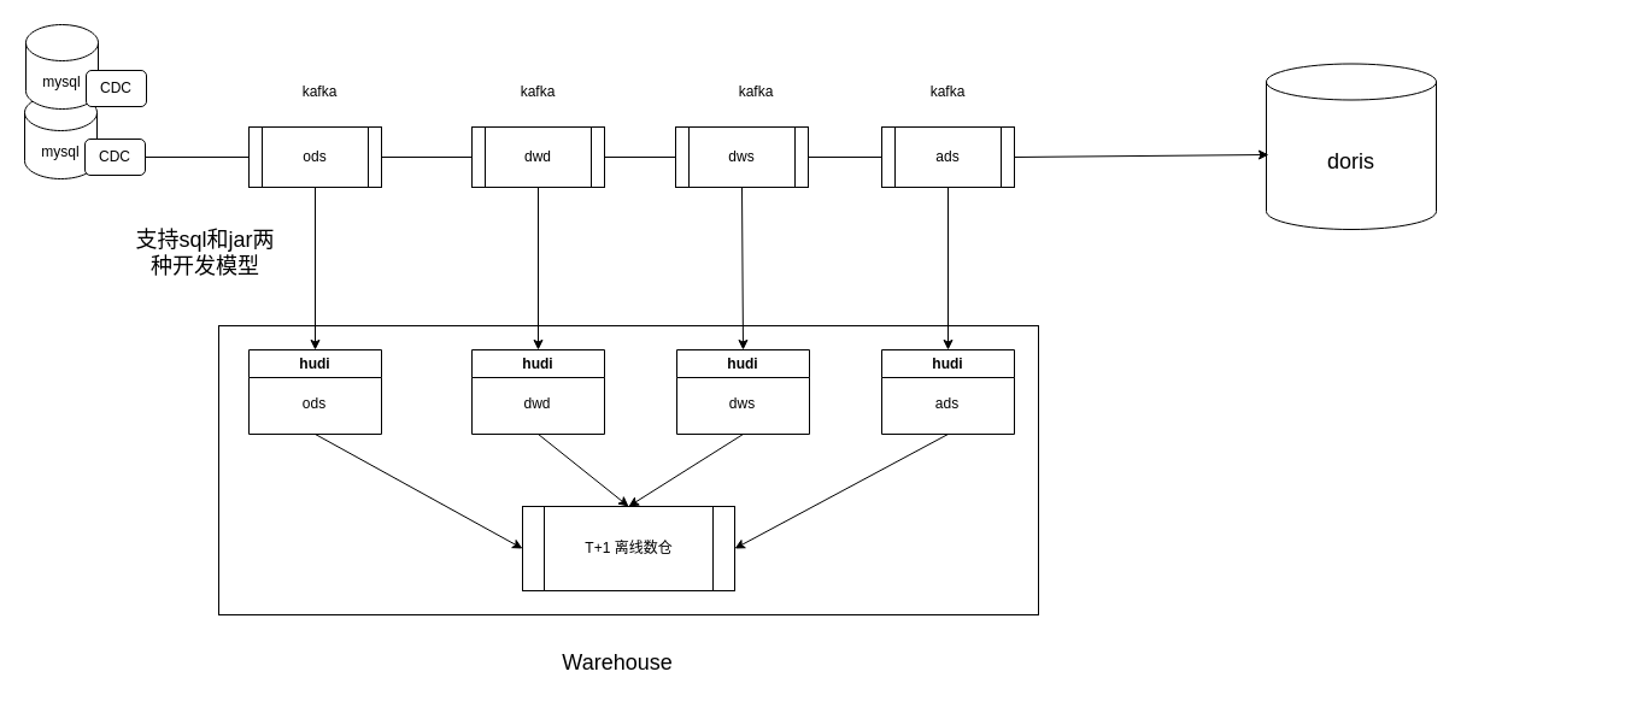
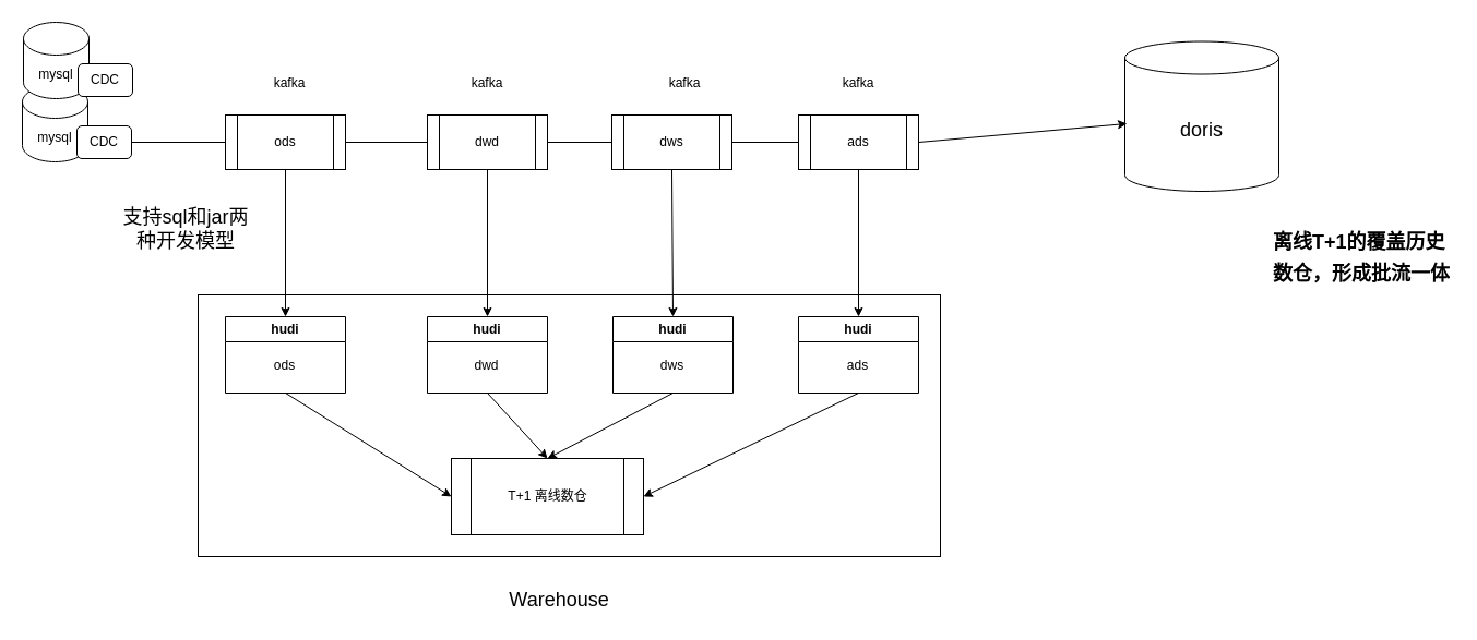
- <mxCell id="32" value="&lt;font style=&quot;font-size: 18px;&quot;&gt;doris&lt;/font&gt;" style="shape=cylinder3;whiteSpace=wrap;html=1;boundedLbl=1;backgroundOutline=1;size=15;" vertex="1" parent="1"><mxGeometry x="1050" y="52.5" width="141" height="137.5" as="geometry" /></mxCell>
+ <mxCell id="32" value="&lt;font style=&quot;font-size: 18px;&quot;&gt;doris&lt;/font&gt;" style="shape=cylinder3;whiteSpace=wrap;html=1;boundedLbl=1;backgroundOutline=1;size=15;" vertex="1" parent="1"><mxGeometry x="1030" y="37.5" width="141" height="137.5" as="geometry" /></mxCell>
+ <mxCell id="39" value="&lt;h1&gt;&lt;font style=&quot;font-size: 18px;&quot;&gt;离线T+1的覆盖历史数仓，形成批流一体&lt;/font&gt;&lt;/h1&gt;" style="text;html=1;strokeColor=none;fillColor=none;spacing=5;spacingTop=-20;whiteSpace=wrap;overflow=hidden;rounded=0;" vertex="1" parent="1"><mxGeometry x="1161" y="200" width="170" height="80" as="geometry" /></mxCell>
- <mxCell id="33" value="T+1 离线数仓" style="shape=process;whiteSpace=wrap;html=1;backgroundOutline=1;" vertex="1" parent="1"><mxGeometry x="433" y="420" width="176" height="70" as="geometry" /></mxCell>
+ <mxCell id="33" value="T+1 离线数仓" style="shape=process;whiteSpace=wrap;html=1;backgroundOutline=1;" vertex="1" parent="1"><mxGeometry x="413" y="420" width="176" height="70" as="geometry" /></mxCell>
